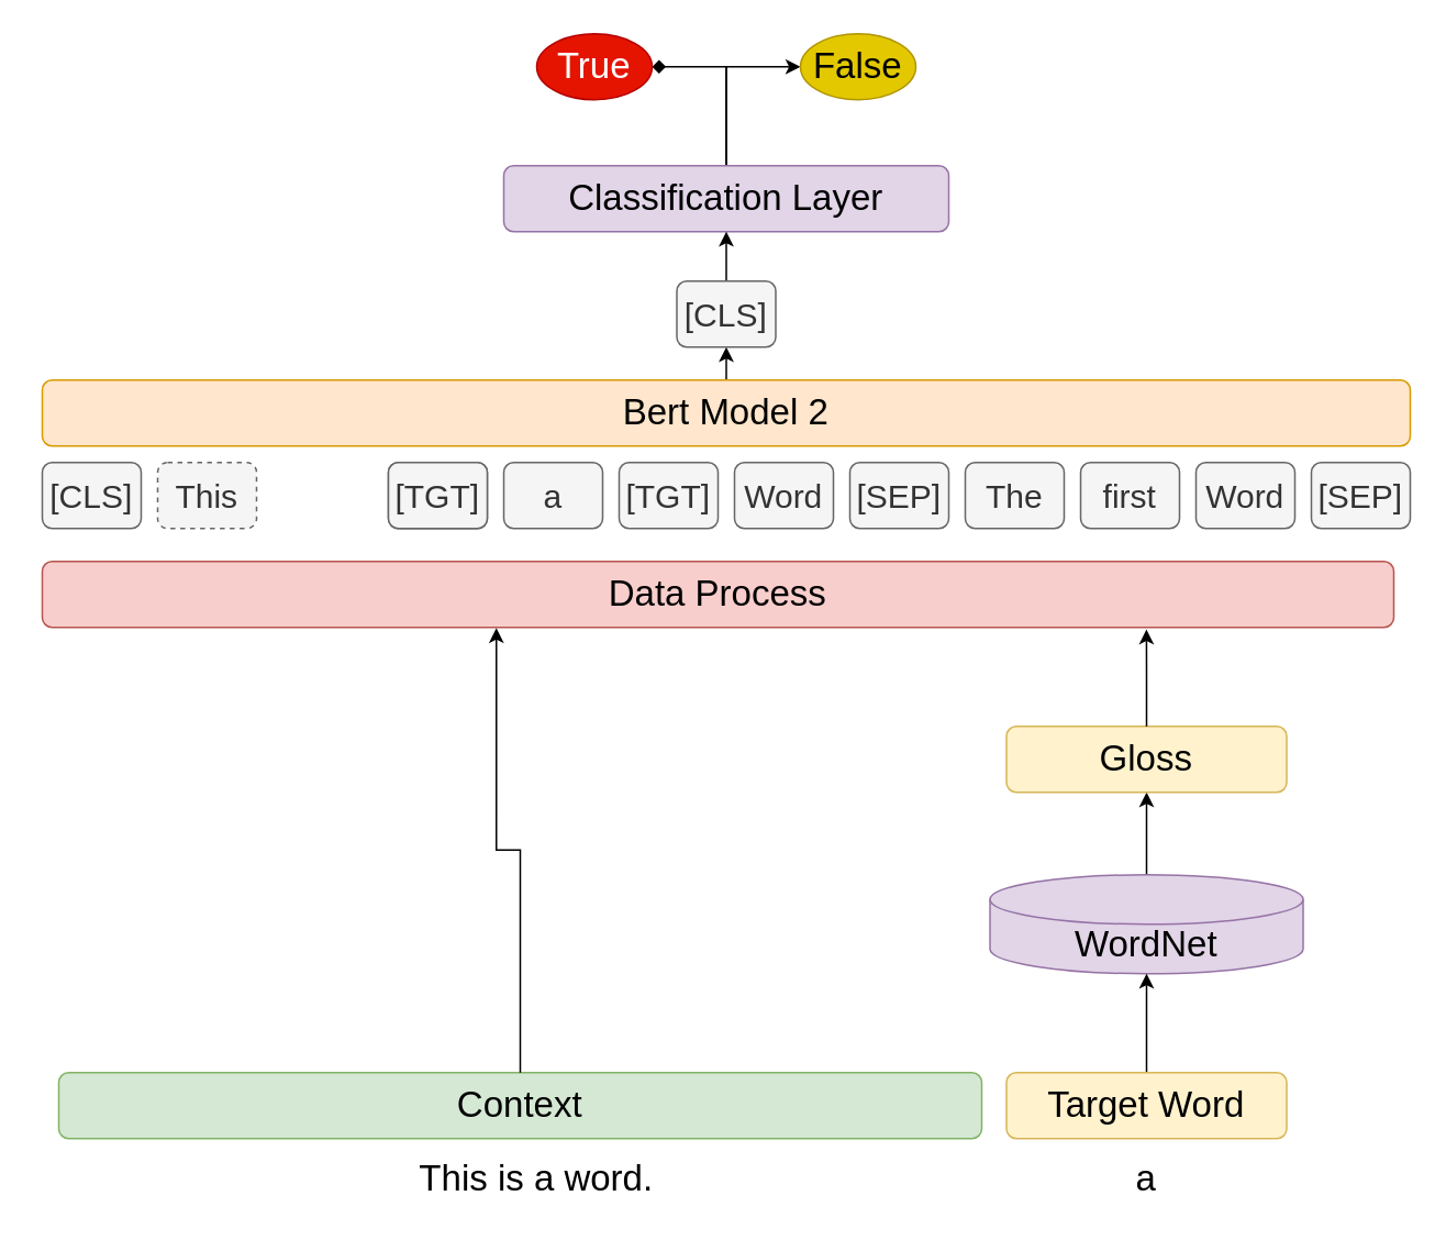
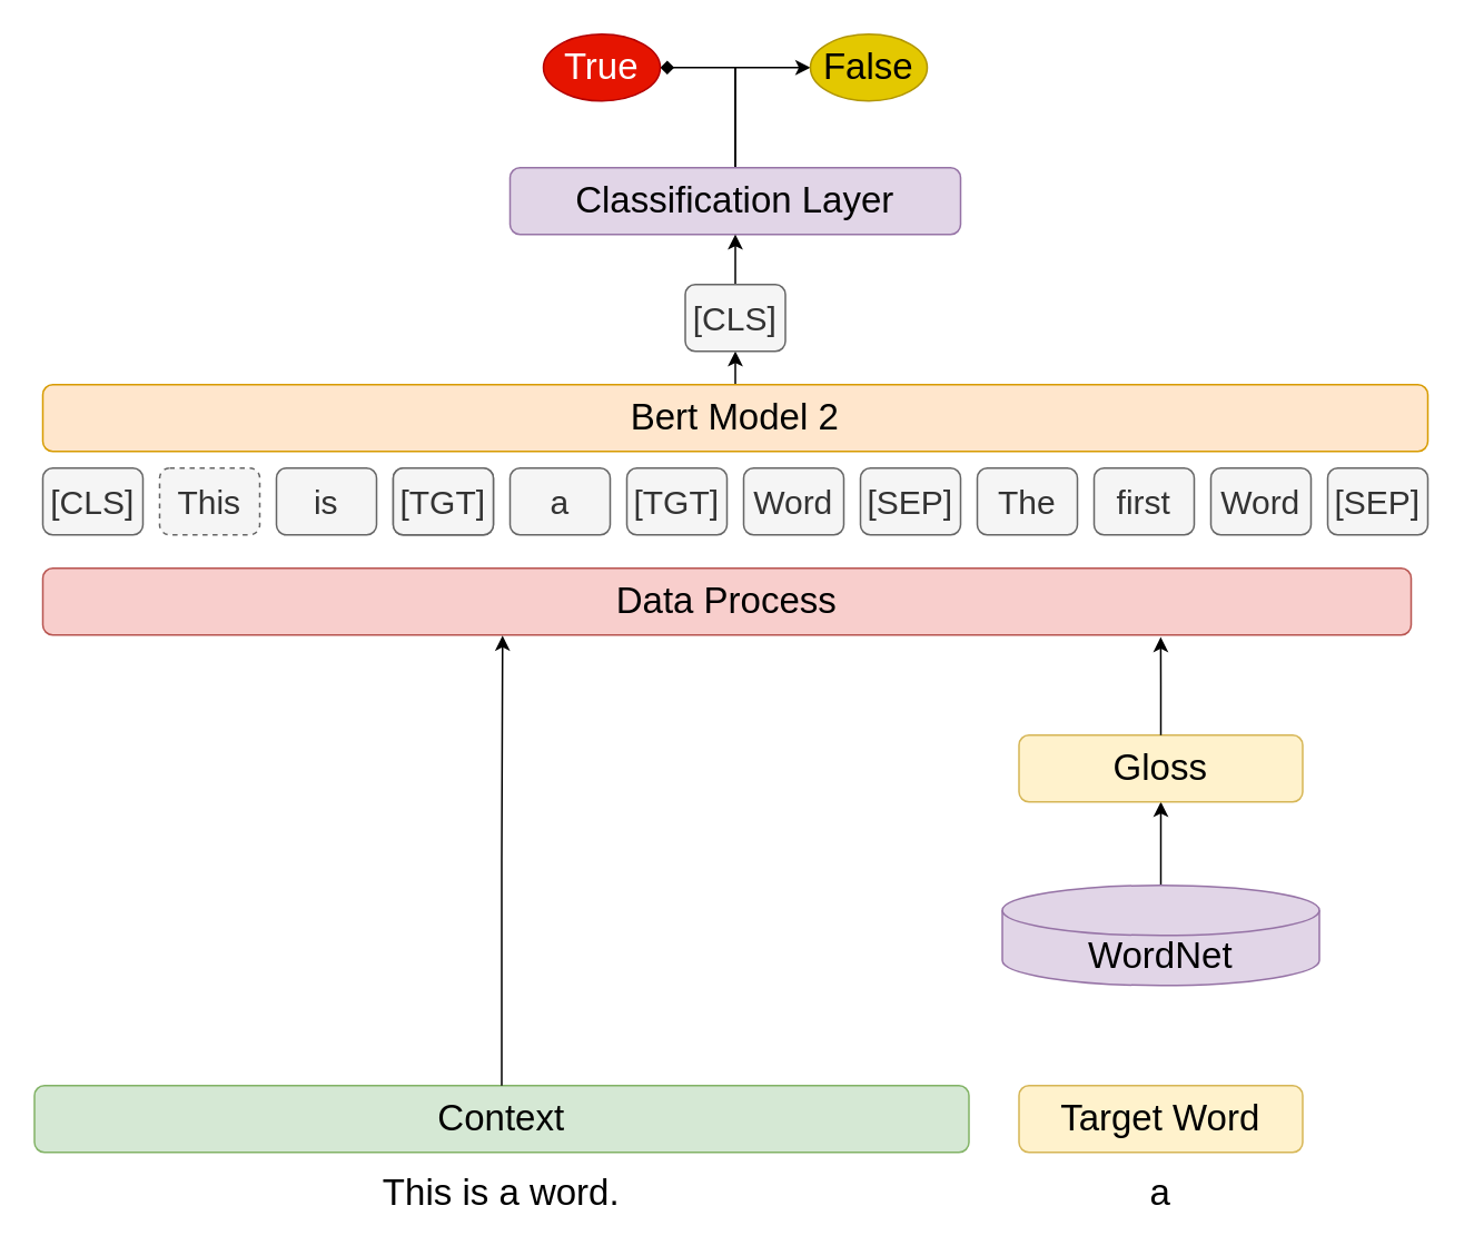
+ <mxCell id="12" value="&lt;font style=&quot;font-size: 20px;&quot;&gt;is&lt;/font&gt;" style="rounded=1;whiteSpace=wrap;html=1;fillColor=#f5f5f5;fontColor=#333333;strokeColor=#666666;" vertex="1" parent="1"><mxGeometry x="165" y="280" width="60" height="40" as="geometry" /></mxCell>
- <mxCell id="7" value="" style="edgeStyle=orthogonalEdgeStyle;rounded=0;orthogonalLoop=1;jettySize=auto;html=1;" edge="1" parent="1" source="8" target="6"><mxGeometry relative="1" as="geometry" /></mxCell>
- <mxCell id="2" value="&lt;font style=&quot;font-size: 22px;&quot;&gt;Context&lt;/font&gt;" style="rounded=1;whiteSpace=wrap;html=1;fillColor=#d5e8d4;strokeColor=#82b366;" vertex="1" parent="1"><mxGeometry x="35" y="650" width="560" height="40" as="geometry" /></mxCell>
+ <mxCell id="2" value="&lt;font style=&quot;font-size: 22px;&quot;&gt;Context&lt;/font&gt;" style="rounded=1;whiteSpace=wrap;html=1;fillColor=#d5e8d4;strokeColor=#82b366;" vertex="1" parent="1"><mxGeometry x="20" y="650" width="560" height="40" as="geometry" /></mxCell>
- <mxCell id="26" value="&lt;font style=&quot;font-size: 22px;&quot;&gt;This is a word.&lt;/font&gt;" style="text;html=1;strokeColor=none;fillColor=none;align=center;verticalAlign=middle;whiteSpace=wrap;rounded=0;" vertex="1" parent="1"><mxGeometry x="207" y="700" width="236" height="30" as="geometry" /></mxCell>
+ <mxCell id="26" value="&lt;font style=&quot;font-size: 22px;&quot;&gt;This is a word.&lt;/font&gt;" style="text;html=1;strokeColor=none;fillColor=none;align=center;verticalAlign=middle;whiteSpace=wrap;rounded=0;" vertex="1" parent="1"><mxGeometry x="182" y="700" width="236" height="30" as="geometry" /></mxCell>
